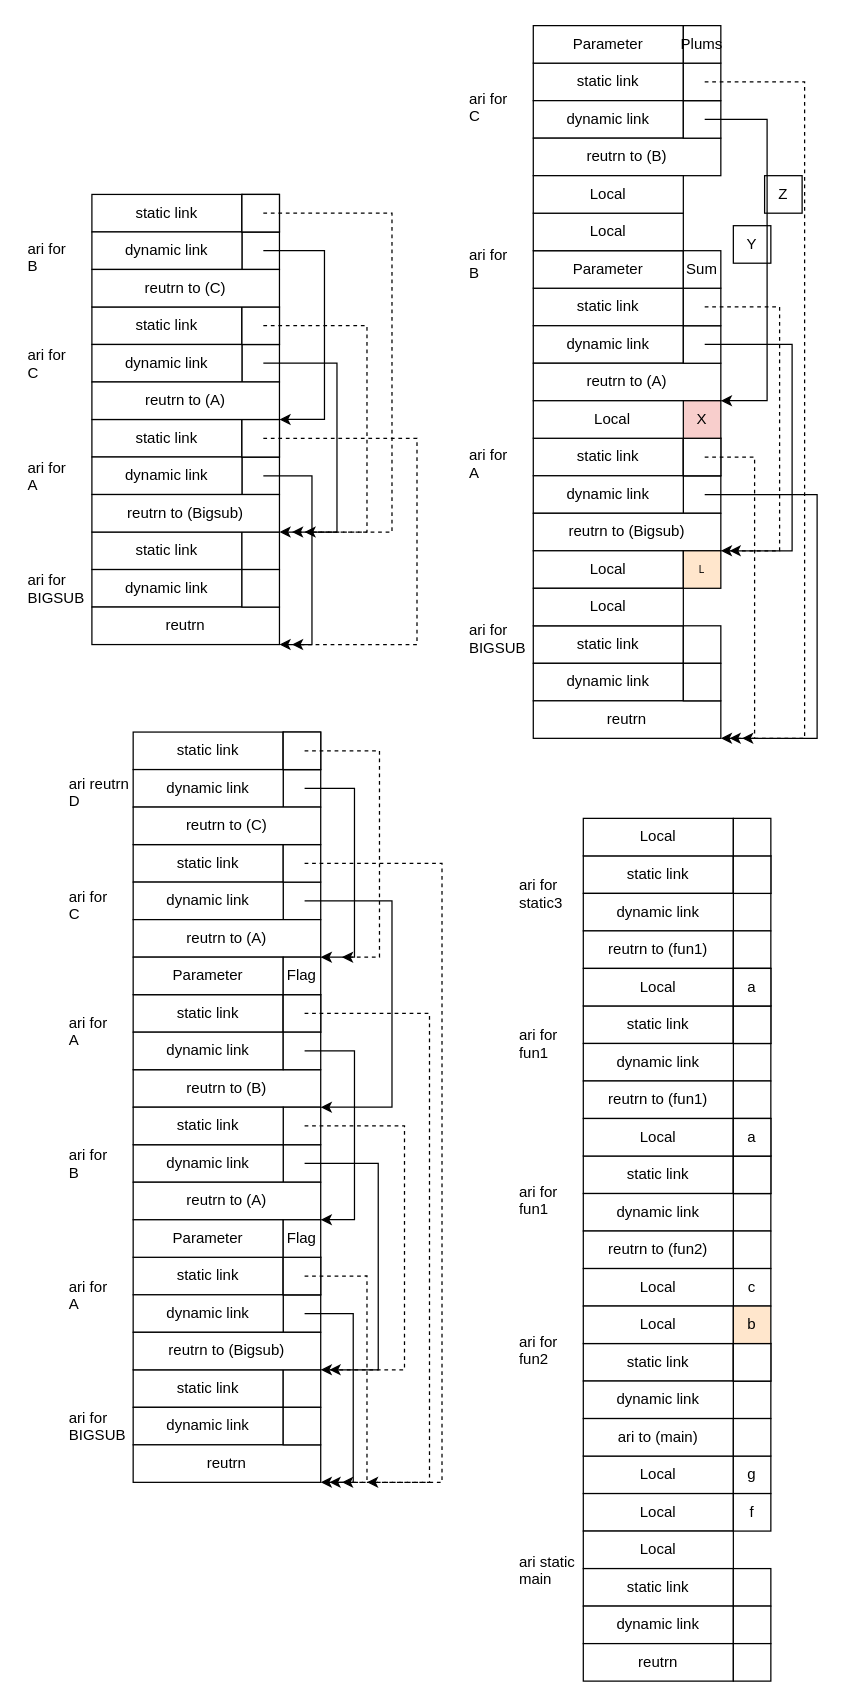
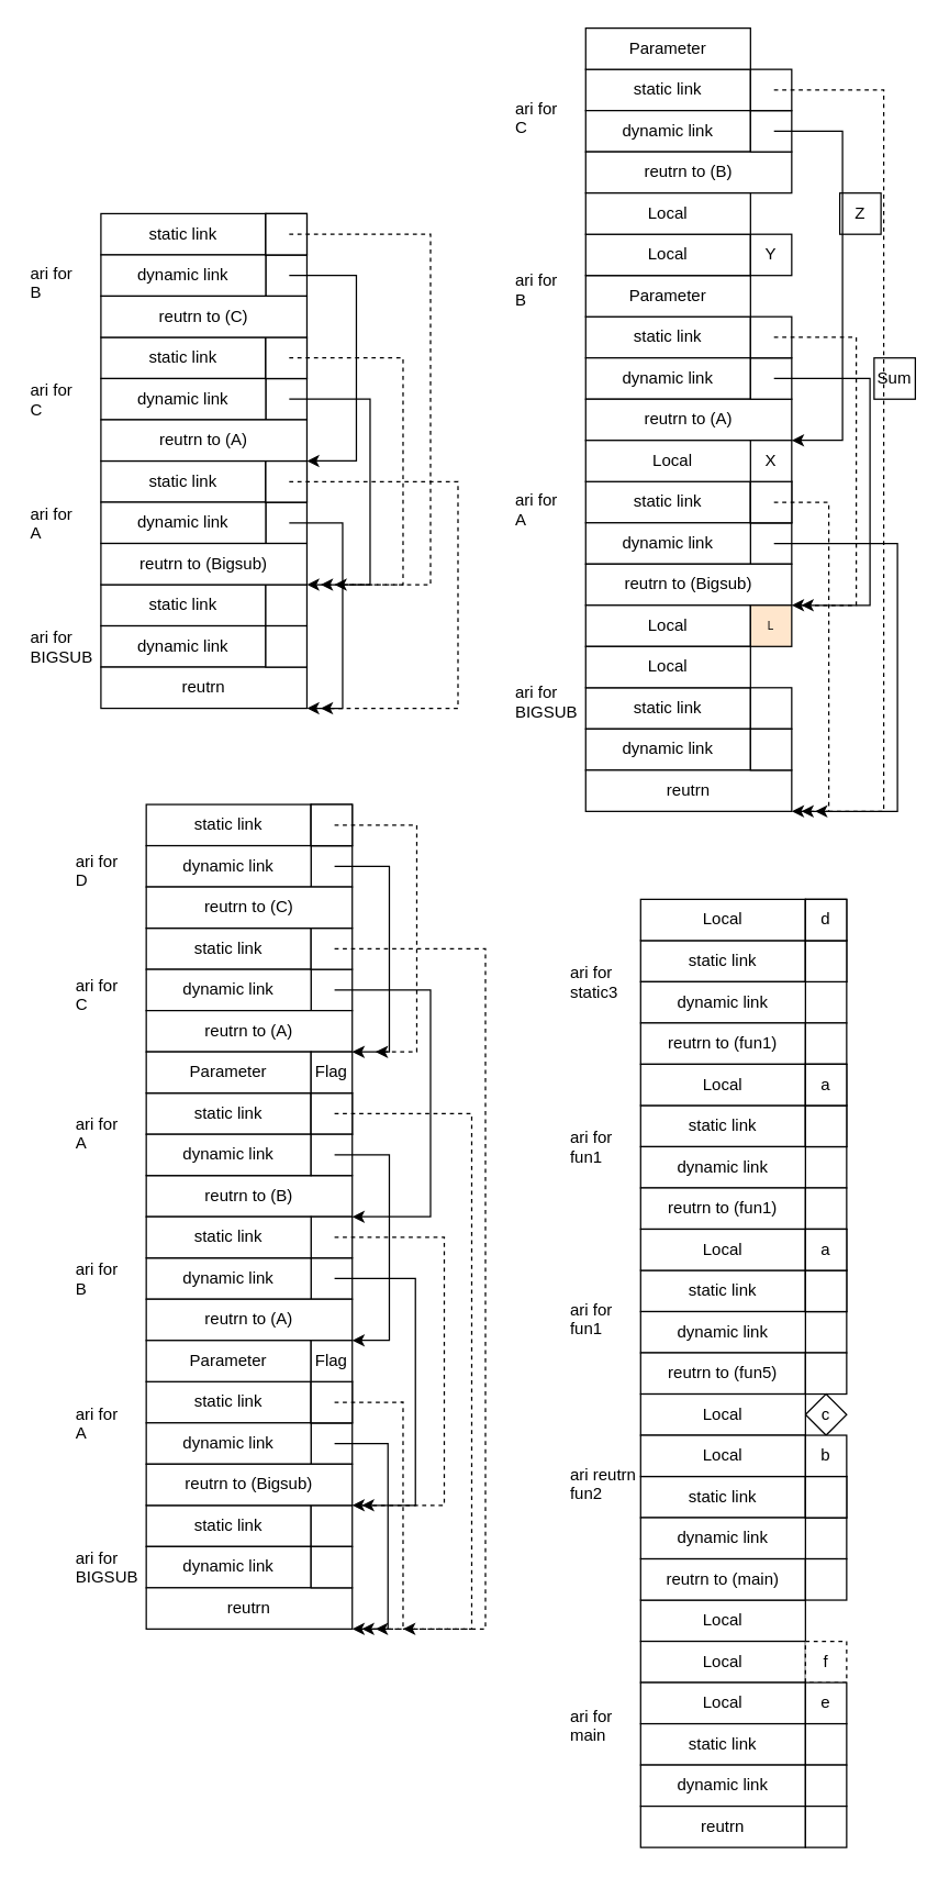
- <mxCell id="68" value="Plums" style="rounded=0;whiteSpace=wrap;html=1;points=[[0,0,0,0,0],[0,0.23,0,0,0],[0,0.5,0,0,0],[0,0.77,0,0,0],[0,1,0,0,0],[0.27,0,0,0,0],[0.27,1,0,0,0],[0.5,0,0,0,0],[0.5,1,0,0,0],[0.57,0.5,0,0,0],[0.77,0,0,0,0],[0.77,1,0,0,0],[1,0,0,0,0],[1,0.27,0,0,0],[1,0.77,0,0,0],[1,1,0,0,0]];" vertex="1" parent="1"><mxGeometry x="546" y="20" width="30" height="30" as="geometry" /></mxCell>
- <mxCell id="61" value="Y" style="rounded=0;whiteSpace=wrap;html=1;points=[[0,0,0,0,0],[0,0.23,0,0,0],[0,0.5,0,0,0],[0,0.77,0,0,0],[0,1,0,0,0],[0.27,0,0,0,0],[0.27,1,0,0,0],[0.5,0,0,0,0],[0.5,1,0,0,0],[0.57,0.5,0,0,0],[0.77,0,0,0,0],[0.77,1,0,0,0],[1,0,0,0,0],[1,0.27,0,0,0],[1,0.77,0,0,0],[1,1,0,0,0]];" vertex="1" parent="1"><mxGeometry x="586" y="180" width="30" height="30" as="geometry" /></mxCell>
+ <mxCell id="61" value="Y" style="rounded=0;whiteSpace=wrap;html=1;points=[[0,0,0,0,0],[0,0.23,0,0,0],[0,0.5,0,0,0],[0,0.77,0,0,0],[0,1,0,0,0],[0.27,0,0,0,0],[0.27,1,0,0,0],[0.5,0,0,0,0],[0.5,1,0,0,0],[0.57,0.5,0,0,0],[0.77,0,0,0,0],[0.77,1,0,0,0],[1,0,0,0,0],[1,0.27,0,0,0],[1,0.77,0,0,0],[1,1,0,0,0]];" vertex="1" parent="1"><mxGeometry x="546" y="170" width="30" height="30" as="geometry" /></mxCell>
- <mxCell id="59" value="Sum" style="rounded=0;whiteSpace=wrap;html=1;points=[[0,0,0,0,0],[0,0.23,0,0,0],[0,0.5,0,0,0],[0,0.77,0,0,0],[0,1,0,0,0],[0.27,0,0,0,0],[0.27,1,0,0,0],[0.5,0,0,0,0],[0.5,1,0,0,0],[0.57,0.5,0,0,0],[0.77,0,0,0,0],[0.77,1,0,0,0],[1,0,0,0,0],[1,0.27,0,0,0],[1,0.77,0,0,0],[1,1,0,0,0]];" vertex="1" parent="1"><mxGeometry x="546" y="200" width="30" height="30" as="geometry" /></mxCell>
+ <mxCell id="59" value="Sum" style="rounded=0;whiteSpace=wrap;html=1;points=[[0,0,0,0,0],[0,0.23,0,0,0],[0,0.5,0,0,0],[0,0.77,0,0,0],[0,1,0,0,0],[0.27,0,0,0,0],[0.27,1,0,0,0],[0.5,0,0,0,0],[0.5,1,0,0,0],[0.57,0.5,0,0,0],[0.77,0,0,0,0],[0.77,1,0,0,0],[1,0,0,0,0],[1,0.27,0,0,0],[1,0.77,0,0,0],[1,1,0,0,0]];" vertex="1" parent="1"><mxGeometry x="636" y="260" width="30" height="30" as="geometry" /></mxCell>
- <mxCell id="57" value="X" style="rounded=0;whiteSpace=wrap;html=1;points=[[0,0,0,0,0],[0,0.23,0,0,0],[0,0.5,0,0,0],[0,0.77,0,0,0],[0,1,0,0,0],[0.27,0,0,0,0],[0.27,1,0,0,0],[0.5,0,0,0,0],[0.5,1,0,0,0],[0.57,0.5,0,0,0],[0.77,0,0,0,0],[0.77,1,0,0,0],[1,0,0,0,0],[1,0.27,0,0,0],[1,0.77,0,0,0],[1,1,0,0,0]];fontStyle=0;fillColor=#f8cecc;" vertex="1" parent="1"><mxGeometry x="546" y="320" width="30" height="30" as="geometry" /></mxCell>
+ <mxCell id="57" value="X" style="rounded=0;whiteSpace=wrap;html=1;points=[[0,0,0,0,0],[0,0.23,0,0,0],[0,0.5,0,0,0],[0,0.77,0,0,0],[0,1,0,0,0],[0.27,0,0,0,0],[0.27,1,0,0,0],[0.5,0,0,0,0],[0.5,1,0,0,0],[0.57,0.5,0,0,0],[0.77,0,0,0,0],[0.77,1,0,0,0],[1,0,0,0,0],[1,0.27,0,0,0],[1,0.77,0,0,0],[1,1,0,0,0]];fontStyle=0" vertex="1" parent="1"><mxGeometry x="546" y="320" width="30" height="30" as="geometry" /></mxCell>
- <mxCell id="108" value="ari reutrn&lt;br&gt;D" style="text;whiteSpace=wrap;html=1;" vertex="1" parent="1"><mxGeometry x="53" y="612.98" width="70" height="40" as="geometry" /></mxCell>
+ <mxCell id="108" value="ari for&lt;br&gt;D" style="text;whiteSpace=wrap;html=1;" vertex="1" parent="1"><mxGeometry x="53" y="612.98" width="70" height="40" as="geometry" /></mxCell>
+ <mxCell id="169" value="d" style="rounded=0;whiteSpace=wrap;html=1;points=[[0,0,0,0,0],[0,0.23,0,0,0],[0,0.5,0,0,0],[0,0.77,0,0,0],[0,1,0,0,0],[0.27,0,0,0,0],[0.27,1,0,0,0],[0.5,0,0,0,0],[0.5,1,0,0,0],[0.57,0.5,0,0,0],[0.77,0,0,0,0],[0.77,1,0,0,0],[1,0,0,0,0],[1,0.27,0,0,0],[1,0.77,0,0,0],[1,1,0,0,0]];" vertex="1" parent="1"><mxGeometry x="586" y="654" width="30" height="30" as="geometry" /></mxCell>
- <mxCell id="133" value="reutrn to (fun2)" style="rounded=0;whiteSpace=wrap;html=1;" vertex="1" parent="1"><mxGeometry x="466" y="984.03" width="120" height="30" as="geometry" /></mxCell>
+ <mxCell id="133" value="reutrn to (fun5)" style="rounded=0;whiteSpace=wrap;html=1;" vertex="1" parent="1"><mxGeometry x="466" y="984.03" width="120" height="30" as="geometry" /></mxCell>
- <mxCell id="157" value="c" style="rounded=0;whiteSpace=wrap;html=1;points=[[0,0,0,0,0],[0,0.23,0,0,0],[0,0.5,0,0,0],[0,0.77,0,0,0],[0,1,0,0,0],[0.27,0,0,0,0],[0.27,1,0,0,0],[0.5,0,0,0,0],[0.5,1,0,0,0],[0.57,0.5,0,0,0],[0.77,0,0,0,0],[0.77,1,0,0,0],[1,0,0,0,0],[1,0.27,0,0,0],[1,0.77,0,0,0],[1,1,0,0,0]];" vertex="1" parent="1"><mxGeometry x="586" y="1014.03" width="30" height="30" as="geometry" /></mxCell>
+ <mxCell id="157" value="c" style="rhombus;whiteSpace=wrap;html=1;points=[[0,0,0,0,0],[0,0.23,0,0,0],[0,0.5,0,0,0],[0,0.77,0,0,0],[0,1,0,0,0],[0.27,0,0,0,0],[0.27,1,0,0,0],[0.5,0,0,0,0],[0.5,1,0,0,0],[0.57,0.5,0,0,0],[0.77,0,0,0,0],[0.77,1,0,0,0],[1,0,0,0,0],[1,0.27,0,0,0],[1,0.77,0,0,0],[1,1,0,0,0]];" vertex="1" parent="1"><mxGeometry x="586" y="1014.03" width="30" height="30" as="geometry" /></mxCell>
- <mxCell id="160" value="b" style="rounded=0;whiteSpace=wrap;html=1;points=[[0,0,0,0,0],[0,0.23,0,0,0],[0,0.5,0,0,0],[0,0.77,0,0,0],[0,1,0,0,0],[0.27,0,0,0,0],[0.27,1,0,0,0],[0.5,0,0,0,0],[0.5,1,0,0,0],[0.57,0.5,0,0,0],[0.77,0,0,0,0],[0.77,1,0,0,0],[1,0,0,0,0],[1,0.27,0,0,0],[1,0.77,0,0,0],[1,1,0,0,0]];fontStyle=0;fillColor=#ffe6cc;" vertex="1" parent="1"><mxGeometry x="586" y="1044.03" width="30" height="30" as="geometry" /></mxCell>
+ <mxCell id="160" value="b" style="rounded=0;whiteSpace=wrap;html=1;points=[[0,0,0,0,0],[0,0.23,0,0,0],[0,0.5,0,0,0],[0,0.77,0,0,0],[0,1,0,0,0],[0.27,0,0,0,0],[0.27,1,0,0,0],[0.5,0,0,0,0],[0.5,1,0,0,0],[0.57,0.5,0,0,0],[0.77,0,0,0,0],[0.77,1,0,0,0],[1,0,0,0,0],[1,0.27,0,0,0],[1,0.77,0,0,0],[1,1,0,0,0]];fontStyle=0" vertex="1" parent="1"><mxGeometry x="586" y="1044.03" width="30" height="30" as="geometry" /></mxCell>
- <mxCell id="146" value="ari for&lt;br&gt;fun2" style="text;whiteSpace=wrap;html=1;" vertex="1" parent="1"><mxGeometry x="413" y="1059.03" width="70" height="40" as="geometry" /></mxCell>
+ <mxCell id="146" value="ari reutrn&lt;br&gt;fun2" style="text;whiteSpace=wrap;html=1;" vertex="1" parent="1"><mxGeometry x="413" y="1059.03" width="70" height="40" as="geometry" /></mxCell>
- <mxCell id="127" value="ari to (main)" style="rounded=0;whiteSpace=wrap;html=1;" vertex="1" parent="1"><mxGeometry x="466" y="1134" width="120" height="30" as="geometry" /></mxCell>
+ <mxCell id="127" value="reutrn to (main)" style="rounded=0;whiteSpace=wrap;html=1;" vertex="1" parent="1"><mxGeometry x="466" y="1134" width="120" height="30" as="geometry" /></mxCell>
- <mxCell id="124" value="g" style="rounded=0;whiteSpace=wrap;html=1;points=[[0,0,0,0,0],[0,0.23,0,0,0],[0,0.5,0,0,0],[0,0.77,0,0,0],[0,1,0,0,0],[0.27,0,0,0,0],[0.27,1,0,0,0],[0.5,0,0,0,0],[0.5,1,0,0,0],[0.57,0.5,0,0,0],[0.77,0,0,0,0],[0.77,1,0,0,0],[1,0,0,0,0],[1,0.27,0,0,0],[1,0.77,0,0,0],[1,1,0,0,0]];fontStyle=0" vertex="1" parent="1"><mxGeometry x="586" y="1164" width="30" height="30" as="geometry" /></mxCell>
- <mxCell id="143" value="f" style="rounded=0;whiteSpace=wrap;html=1;points=[[0,0,0,0,0],[0,0.23,0,0,0],[0,0.5,0,0,0],[0,0.77,0,0,0],[0,1,0,0,0],[0.27,0,0,0,0],[0.27,1,0,0,0],[0.5,0,0,0,0],[0.5,1,0,0,0],[0.57,0.5,0,0,0],[0.77,0,0,0,0],[0.77,1,0,0,0],[1,0,0,0,0],[1,0.27,0,0,0],[1,0.77,0,0,0],[1,1,0,0,0]];fontStyle=0" vertex="1" parent="1"><mxGeometry x="586" y="1194" width="30" height="30" as="geometry" /></mxCell>
+ <mxCell id="143" value="f" style="rounded=0;whiteSpace=wrap;html=1;points=[[0,0,0,0,0],[0,0.23,0,0,0],[0,0.5,0,0,0],[0,0.77,0,0,0],[0,1,0,0,0],[0.27,0,0,0,0],[0.27,1,0,0,0],[0.5,0,0,0,0],[0.5,1,0,0,0],[0.57,0.5,0,0,0],[0.77,0,0,0,0],[0.77,1,0,0,0],[1,0,0,0,0],[1,0.27,0,0,0],[1,0.77,0,0,0],[1,1,0,0,0]];fontStyle=0;dashed=1;" vertex="1" parent="1"><mxGeometry x="586" y="1194" width="30" height="30" as="geometry" /></mxCell>
+ <mxCell id="144" value="e" style="rounded=0;whiteSpace=wrap;html=1;points=[[0,0,0,0,0],[0,0.23,0,0,0],[0,0.5,0,0,0],[0,0.77,0,0,0],[0,1,0,0,0],[0.27,0,0,0,0],[0.27,1,0,0,0],[0.5,0,0,0,0],[0.5,1,0,0,0],[0.57,0.5,0,0,0],[0.77,0,0,0,0],[0.77,1,0,0,0],[1,0,0,0,0],[1,0.27,0,0,0],[1,0.77,0,0,0],[1,1,0,0,0]];fontStyle=0" vertex="1" parent="1"><mxGeometry x="586" y="1224" width="30" height="30" as="geometry" /></mxCell>
- <mxCell id="145" value="ari static&lt;br&gt;main" style="text;whiteSpace=wrap;html=1;" vertex="1" parent="1"><mxGeometry x="413" y="1235" width="70" height="40" as="geometry" /></mxCell>
+ <mxCell id="145" value="ari for&lt;br&gt;main" style="text;whiteSpace=wrap;html=1;" vertex="1" parent="1"><mxGeometry x="413" y="1235" width="70" height="40" as="geometry" /></mxCell>
